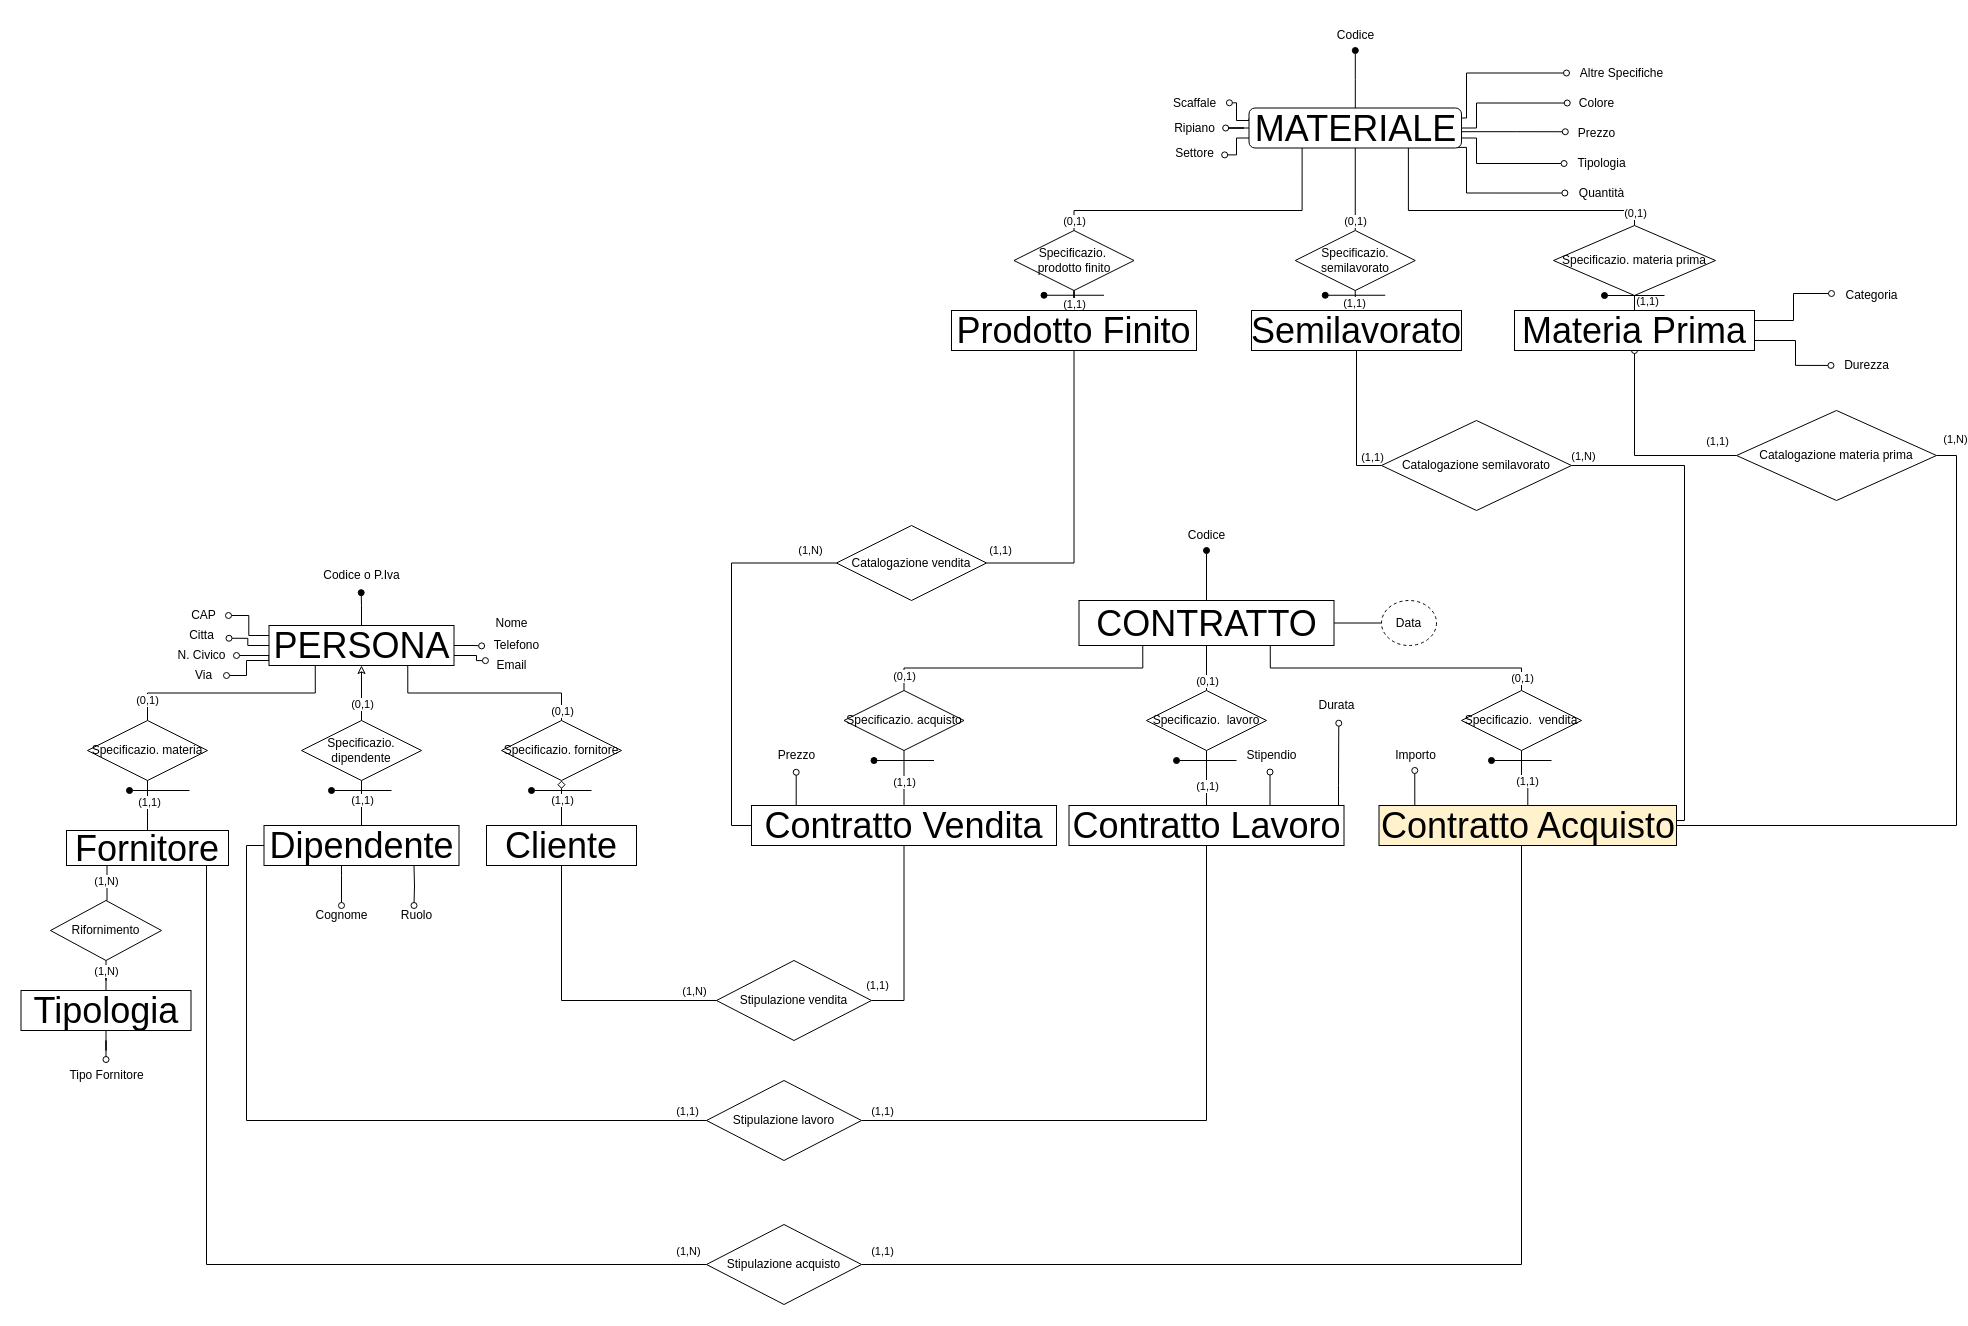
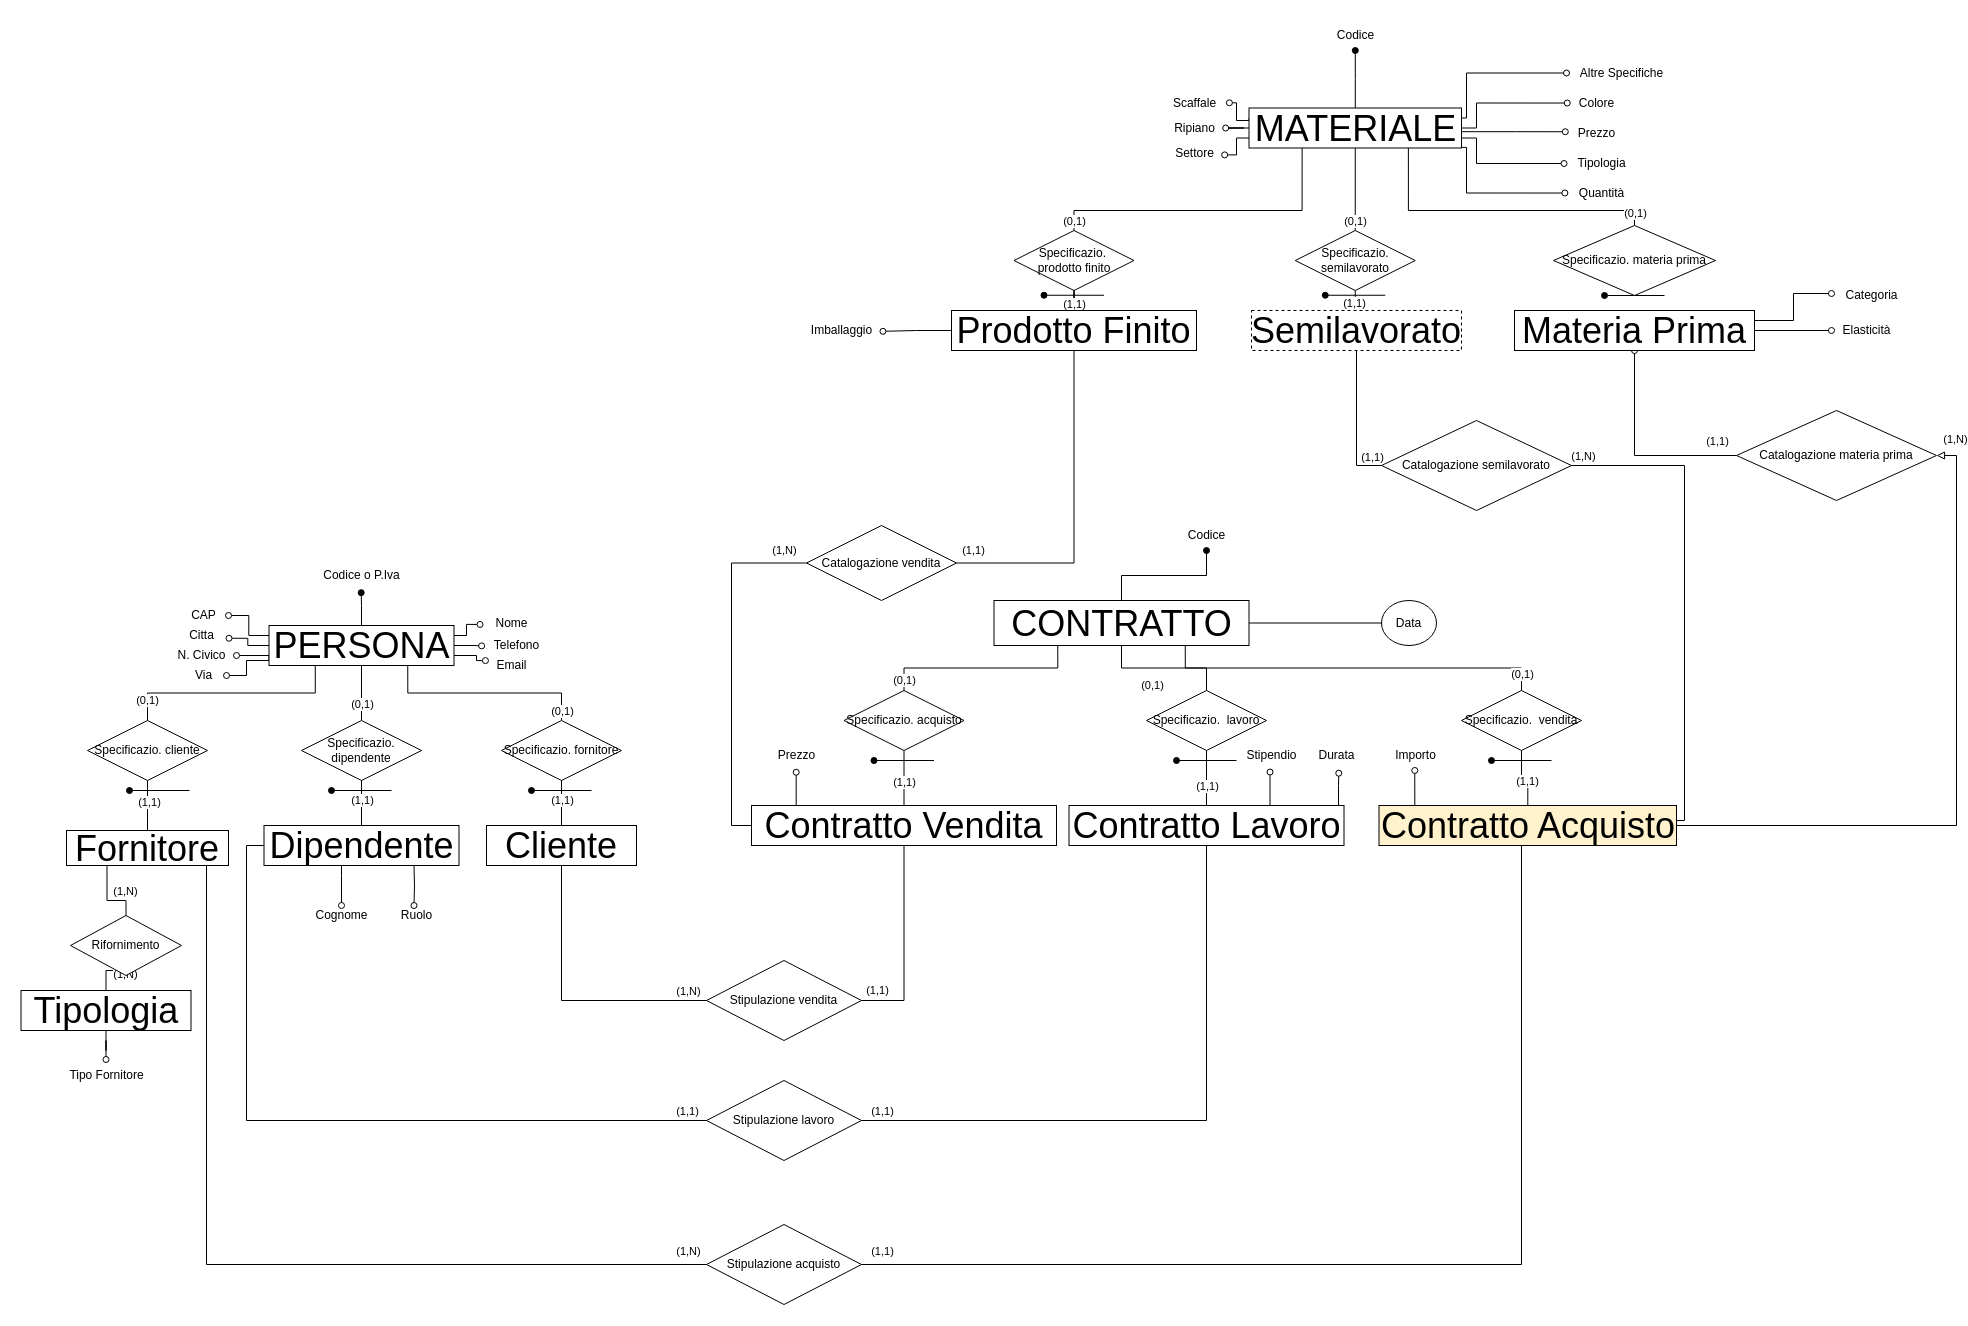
- <mxCell id="93" value="MATERIALE" style="whiteSpace=wrap;html=1;align=center;fontSize=36;rounded=1;" parent="1" vertex="1"><mxGeometry x="1248.5" y="107.5" width="212.5" height="40" as="geometry" /></mxCell>
+ <mxCell id="93" value="MATERIALE" style="whiteSpace=wrap;html=1;align=center;fontSize=36;" parent="1" vertex="1"><mxGeometry x="1248.5" y="107.5" width="212.5" height="40" as="geometry" /></mxCell>
- <mxCell id="97" style="edgeStyle=orthogonalEdgeStyle;rounded=0;orthogonalLoop=1;jettySize=auto;html=1;entryX=0.5;entryY=1;entryDx=0;entryDy=0;endArrow=none;endFill=0;" parent="1" source="99" target="146" edge="1"><mxGeometry relative="1" as="geometry" /></mxCell>
- <mxCell id="98" value="(1,1)" style="edgeLabel;html=1;align=center;verticalAlign=middle;resizable=0;points=[];" parent="97" vertex="1" connectable="0"><mxGeometry x="0.616" relative="1" as="geometry"><mxPoint x="12" y="-7" as="offset" /></mxGeometry></mxCell>
+ <mxCell id="119" value="Imballaggio" style="text;html=1;align=center;verticalAlign=middle;resizable=0;points=[];autosize=1;strokeColor=none;fillColor=none;" parent="1" vertex="1"><mxGeometry x="801" y="315" width="80" height="30" as="geometry" /></mxCell>
+ <mxCell id="100" style="edgeStyle=orthogonalEdgeStyle;rounded=0;orthogonalLoop=1;jettySize=auto;html=1;entryX=1.018;entryY=0.527;entryDx=0;entryDy=0;entryPerimeter=0;endArrow=oval;endFill=0;" parent="1" source="103" target="119" edge="1"><mxGeometry relative="1" as="geometry" /></mxCell>
- <mxCell id="106" value="Semilavorato" style="whiteSpace=wrap;html=1;align=center;fontSize=36;" parent="1" vertex="1"><mxGeometry x="1251" y="310" width="210" height="40" as="geometry" /></mxCell>
+ <mxCell id="106" value="Semilavorato" style="whiteSpace=wrap;html=1;align=center;fontSize=36;dashed=1;" parent="1" vertex="1"><mxGeometry x="1251" y="310" width="210" height="40" as="geometry" /></mxCell>
+ <mxCell id="95" style="edgeStyle=orthogonalEdgeStyle;rounded=0;orthogonalLoop=1;jettySize=auto;html=1;exitX=1;exitY=0.5;exitDx=0;exitDy=0;endArrow=oval;endFill=0;" parent="1" source="99" target="117" edge="1"><mxGeometry relative="1" as="geometry" /></mxCell>
+ <mxCell id="117" value="Elasticità" style="text;html=1;align=center;verticalAlign=middle;resizable=0;points=[];autosize=1;strokeColor=none;fillColor=none;" parent="1" vertex="1"><mxGeometry x="1831" y="315" width="70" height="30" as="geometry" /></mxCell>
- <mxCell id="96" style="edgeStyle=orthogonalEdgeStyle;rounded=0;orthogonalLoop=1;jettySize=auto;html=1;exitX=1;exitY=0.5;exitDx=0;exitDy=0;entryX=-0.008;entryY=0.498;entryDx=0;entryDy=0;entryPerimeter=0;endArrow=oval;endFill=0;" parent="1" source="99" target="116" edge="1"><mxGeometry relative="1" as="geometry"><Array as="points"><mxPoint x="1754" y="340" /><mxPoint x="1795" y="340" /><mxPoint x="1795" y="365" /></Array></mxGeometry></mxCell>
- <mxCell id="116" value="Durezza" style="text;html=1;align=center;verticalAlign=middle;resizable=0;points=[];autosize=1;strokeColor=none;fillColor=none;" parent="1" vertex="1"><mxGeometry x="1831" y="350" width="70" height="30" as="geometry" /></mxCell>
- <mxCell id="46" style="edgeStyle=orthogonalEdgeStyle;rounded=0;orthogonalLoop=1;jettySize=auto;html=1;entryX=1;entryY=0.5;entryDx=0;entryDy=0;endArrow=none;endFill=0;" parent="1" source="50" target="83" edge="1"><mxGeometry relative="1" as="geometry" /></mxCell>
+ <mxCell id="46" style="edgeStyle=orthogonalEdgeStyle;rounded=0;orthogonalLoop=1;jettySize=auto;html=1;entryX=1;entryY=0.5;entryDx=0;entryDy=0;endArrow=block;endFill=0;" parent="1" source="50" target="83" edge="1"><mxGeometry relative="1" as="geometry" /></mxCell>
- <mxCell id="77" value="Catalogazione vendita" style="shape=rhombus;perimeter=rhombusPerimeter;whiteSpace=wrap;html=1;align=center;" parent="1" vertex="1"><mxGeometry x="836" y="525" width="150" height="75" as="geometry" /></mxCell>
+ <mxCell id="77" value="Catalogazione vendita" style="shape=rhombus;perimeter=rhombusPerimeter;whiteSpace=wrap;html=1;align=center;" parent="1" vertex="1"><mxGeometry x="806" y="525" width="150" height="75" as="geometry" /></mxCell>
- <mxCell id="36" value="CONTRATTO" style="whiteSpace=wrap;html=1;align=center;fontSize=36;" parent="1" vertex="1"><mxGeometry x="1078.5" y="600" width="255" height="45" as="geometry" /></mxCell>
+ <mxCell id="36" value="CONTRATTO" style="whiteSpace=wrap;html=1;align=center;fontSize=36;" parent="1" vertex="1"><mxGeometry x="993.5" y="600" width="255" height="45" as="geometry" /></mxCell>
- <mxCell id="57" value="Data" style="ellipse;whiteSpace=wrap;html=1;align=center;dashed=1;" parent="1" vertex="1"><mxGeometry x="1381" y="600" width="55" height="45" as="geometry" /></mxCell>
+ <mxCell id="57" value="Data" style="ellipse;whiteSpace=wrap;html=1;align=center;" parent="1" vertex="1"><mxGeometry x="1381" y="600" width="55" height="45" as="geometry" /></mxCell>
+ <mxCell id="7" style="edgeStyle=orthogonalEdgeStyle;rounded=0;orthogonalLoop=1;jettySize=auto;html=1;exitX=1;exitY=0.25;exitDx=0;exitDy=0;entryX=-0.025;entryY=0.548;entryDx=0;entryDy=0;entryPerimeter=0;endArrow=oval;endFill=0;" parent="1" source="10" target="29" edge="1"><mxGeometry relative="1" as="geometry"><Array as="points"><mxPoint x="466" y="635" /><mxPoint x="466" y="624" /></Array></mxGeometry></mxCell>
- <mxCell id="123" style="edgeStyle=orthogonalEdgeStyle;rounded=0;orthogonalLoop=1;jettySize=auto;html=1;entryX=0.5;entryY=1;entryDx=0;entryDy=0;endArrow=classic;endFill=0;" parent="1" source="125" target="10" edge="1"><mxGeometry relative="1" as="geometry" /></mxCell>
+ <mxCell id="123" style="edgeStyle=orthogonalEdgeStyle;rounded=0;orthogonalLoop=1;jettySize=auto;html=1;entryX=0.5;entryY=1;entryDx=0;entryDy=0;endArrow=none;endFill=0;" parent="1" source="125" target="10" edge="1"><mxGeometry relative="1" as="geometry" /></mxCell>
- <mxCell id="58" value="Durata" style="text;html=1;align=center;verticalAlign=middle;resizable=0;points=[];autosize=1;strokeColor=none;fillColor=none;" parent="1" vertex="1"><mxGeometry x="1306" y="690" width="60" height="30" as="geometry" /></mxCell>
+ <mxCell id="58" value="Durata" style="text;html=1;align=center;verticalAlign=middle;resizable=0;points=[];autosize=1;strokeColor=none;fillColor=none;" parent="1" vertex="1"><mxGeometry x="1306" y="740" width="60" height="30" as="geometry" /></mxCell>
- <mxCell id="122" value="Specificazio. materia" style="shape=rhombus;perimeter=rhombusPerimeter;whiteSpace=wrap;html=1;align=center;" parent="1" vertex="1"><mxGeometry x="87" y="720" width="120" height="60" as="geometry" /></mxCell>
+ <mxCell id="122" value="Specificazio. cliente" style="shape=rhombus;perimeter=rhombusPerimeter;whiteSpace=wrap;html=1;align=center;" parent="1" vertex="1"><mxGeometry x="87" y="720" width="120" height="60" as="geometry" /></mxCell>
- <mxCell id="21" style="edgeStyle=orthogonalEdgeStyle;rounded=0;orthogonalLoop=1;jettySize=auto;html=1;endArrow=diamond;endFill=0;" parent="1" source="23" target="128" edge="1"><mxGeometry relative="1" as="geometry" /></mxCell>
+ <mxCell id="21" style="edgeStyle=orthogonalEdgeStyle;rounded=0;orthogonalLoop=1;jettySize=auto;html=1;endArrow=none;endFill=0;" parent="1" source="23" target="128" edge="1"><mxGeometry relative="1" as="geometry" /></mxCell>
- <mxCell id="162" value="Rifornimento" style="shape=rhombus;perimeter=rhombusPerimeter;whiteSpace=wrap;html=1;align=center;" parent="1" vertex="1"><mxGeometry x="50" y="900" width="111" height="60" as="geometry" /></mxCell>
+ <mxCell id="162" value="Rifornimento" style="shape=rhombus;perimeter=rhombusPerimeter;whiteSpace=wrap;html=1;align=center;" parent="1" vertex="1"><mxGeometry x="70" y="915" width="111" height="60" as="geometry" /></mxCell>
- <mxCell id="64" value="Stipulazione vendita" style="shape=rhombus;perimeter=rhombusPerimeter;whiteSpace=wrap;html=1;align=center;" parent="1" vertex="1"><mxGeometry x="716" y="960" width="155" height="80" as="geometry" /></mxCell>
+ <mxCell id="64" value="Stipulazione vendita" style="shape=rhombus;perimeter=rhombusPerimeter;whiteSpace=wrap;html=1;align=center;" parent="1" vertex="1"><mxGeometry x="706" y="960" width="155" height="80" as="geometry" /></mxCell>
